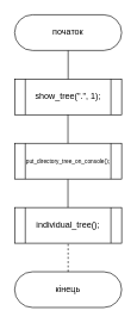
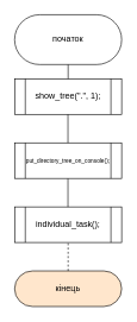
- <mxCell id="2" value="початок" style="rounded=1;whiteSpace=wrap;html=1;arcSize=50;" vertex="1" parent="1"><mxGeometry x="20" y="20" width="150" height="50" as="geometry" /></mxCell>
+ <mxCell id="2" value="початок" style="rounded=1;whiteSpace=wrap;html=1;arcSize=50;" vertex="1" parent="1"><mxGeometry x="20" y="20" width="150" height="70" as="geometry" /></mxCell>
- <mxCell id="6" value="individual_tree();" style="shape=process;whiteSpace=wrap;html=1;backgroundOutline=1;" vertex="1" parent="1"><mxGeometry x="20" y="290" width="150" height="50" as="geometry" /></mxCell>
+ <mxCell id="6" value="individual_task();" style="shape=process;whiteSpace=wrap;html=1;backgroundOutline=1;" vertex="1" parent="1"><mxGeometry x="20" y="290" width="150" height="50" as="geometry" /></mxCell>
- <mxCell id="10" value="кінець" style="rounded=1;whiteSpace=wrap;html=1;arcSize=50;" vertex="1" parent="1"><mxGeometry x="20" y="380" width="150" height="50" as="geometry" /></mxCell>
+ <mxCell id="10" value="кінець" style="rounded=1;whiteSpace=wrap;html=1;arcSize=50;fillColor=#ffe6cc;" vertex="1" parent="1"><mxGeometry x="20" y="380" width="150" height="50" as="geometry" /></mxCell>
